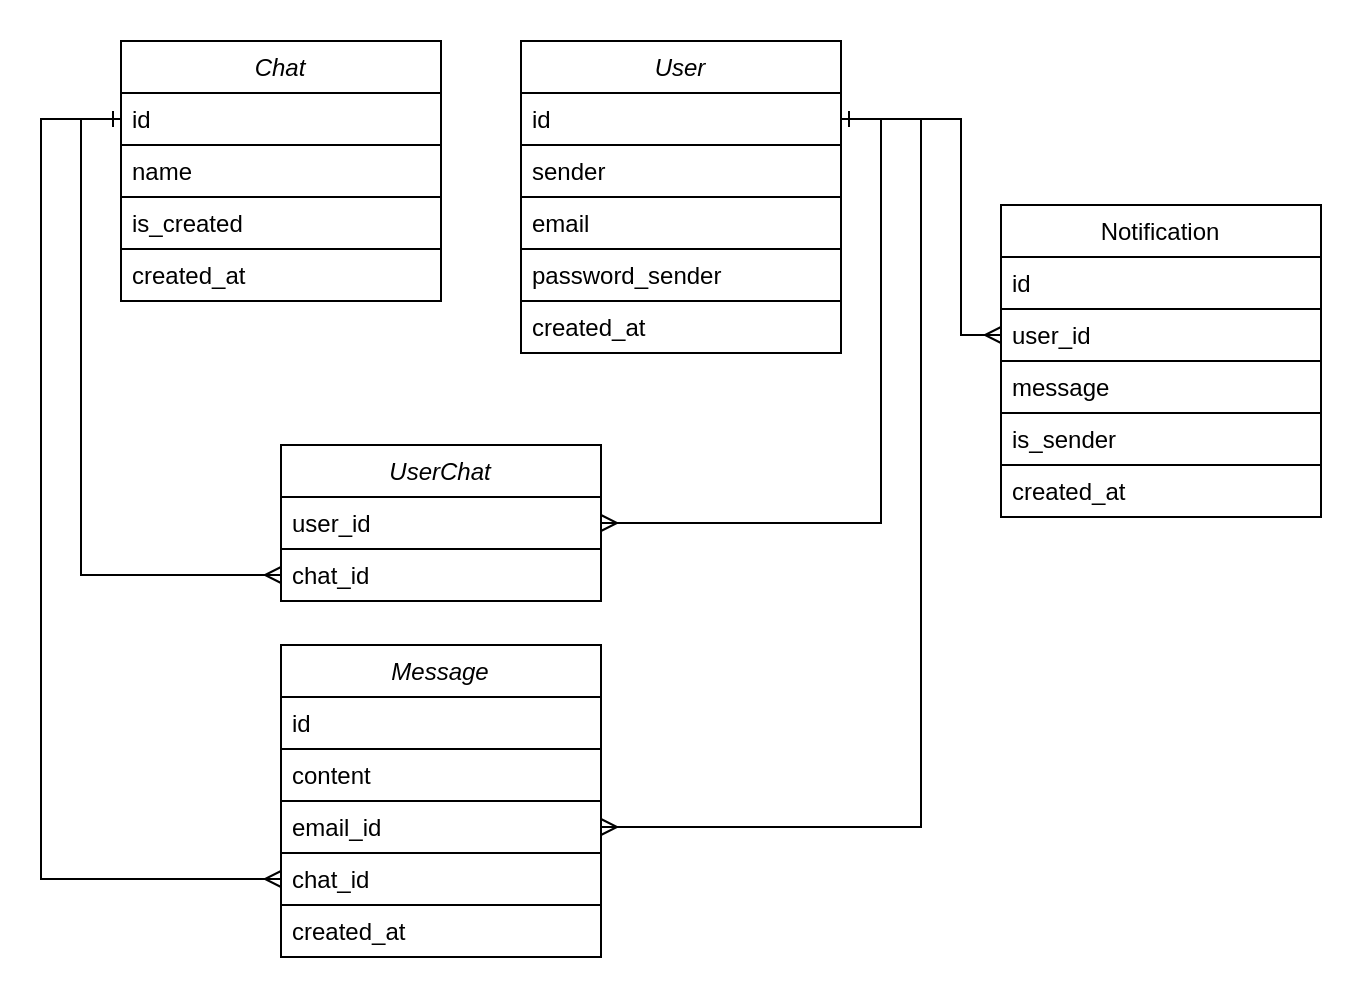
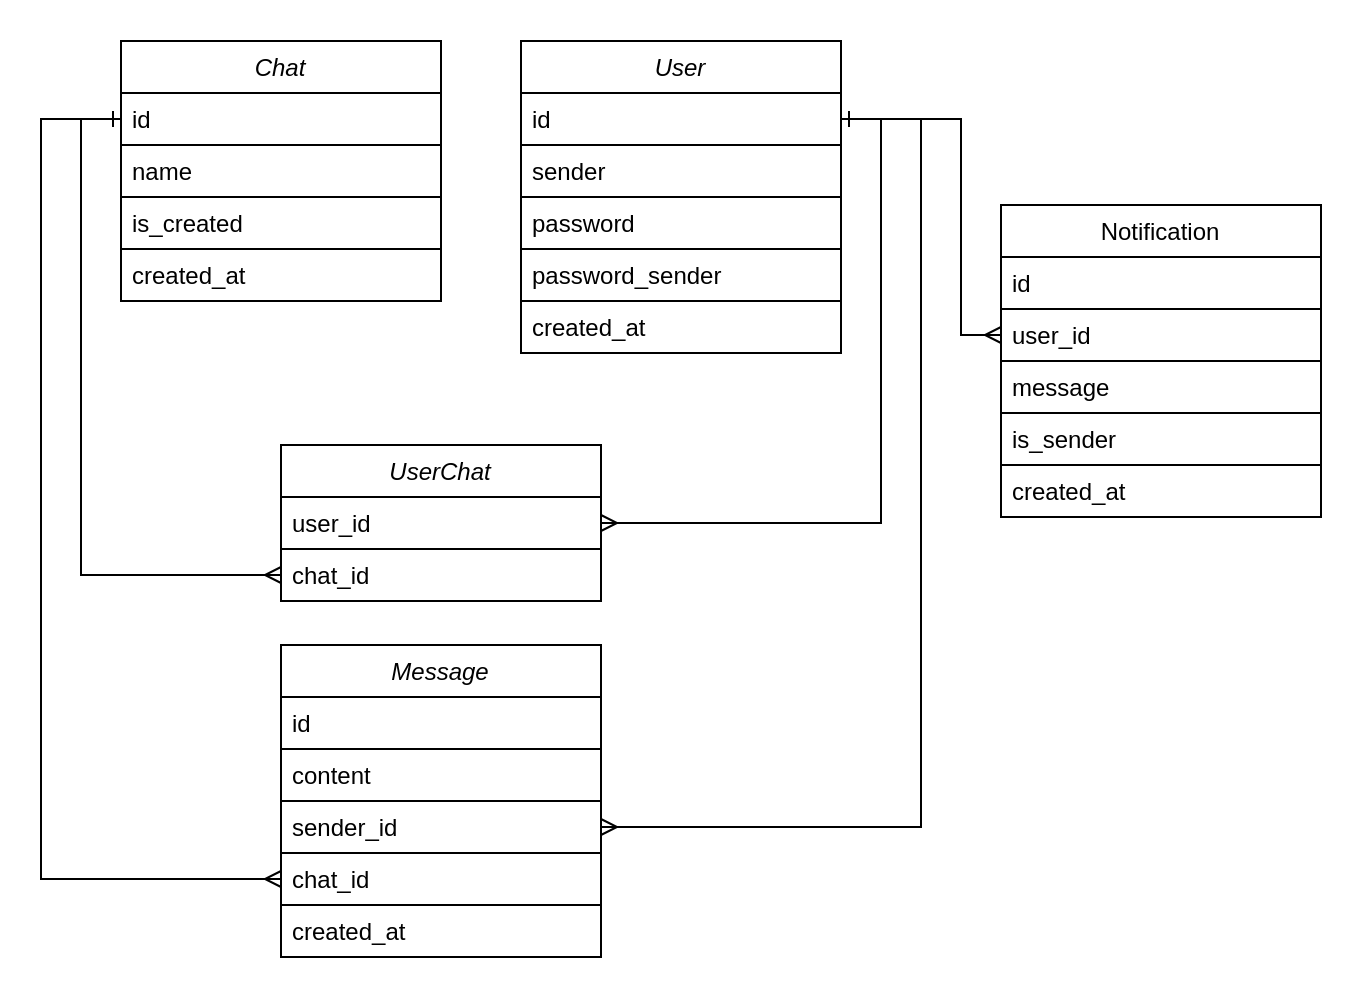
- <mxCell id="5" value="email" style="text;align=left;verticalAlign=top;spacingLeft=4;spacingRight=4;overflow=hidden;rotatable=0;points=[[0,0.5],[1,0.5]];portConstraint=eastwest;strokeColor=default;" parent="2" vertex="1"><mxGeometry y="78" width="160" height="26" as="geometry" /></mxCell>
+ <mxCell id="5" value="password" style="text;align=left;verticalAlign=top;spacingLeft=4;spacingRight=4;overflow=hidden;rotatable=0;points=[[0,0.5],[1,0.5]];portConstraint=eastwest;strokeColor=default;" parent="2" vertex="1"><mxGeometry y="78" width="160" height="26" as="geometry" /></mxCell>
- <mxCell id="28" value="email_id" style="text;align=left;verticalAlign=top;spacingLeft=4;spacingRight=4;overflow=hidden;rotatable=0;points=[[0,0.5],[1,0.5]];portConstraint=eastwest;rounded=0;shadow=0;html=0;strokeColor=default;" parent="25" vertex="1"><mxGeometry y="78" width="160" height="26" as="geometry" /></mxCell>
+ <mxCell id="28" value="sender_id" style="text;align=left;verticalAlign=top;spacingLeft=4;spacingRight=4;overflow=hidden;rotatable=0;points=[[0,0.5],[1,0.5]];portConstraint=eastwest;rounded=0;shadow=0;html=0;strokeColor=default;" parent="25" vertex="1"><mxGeometry y="78" width="160" height="26" as="geometry" /></mxCell>
